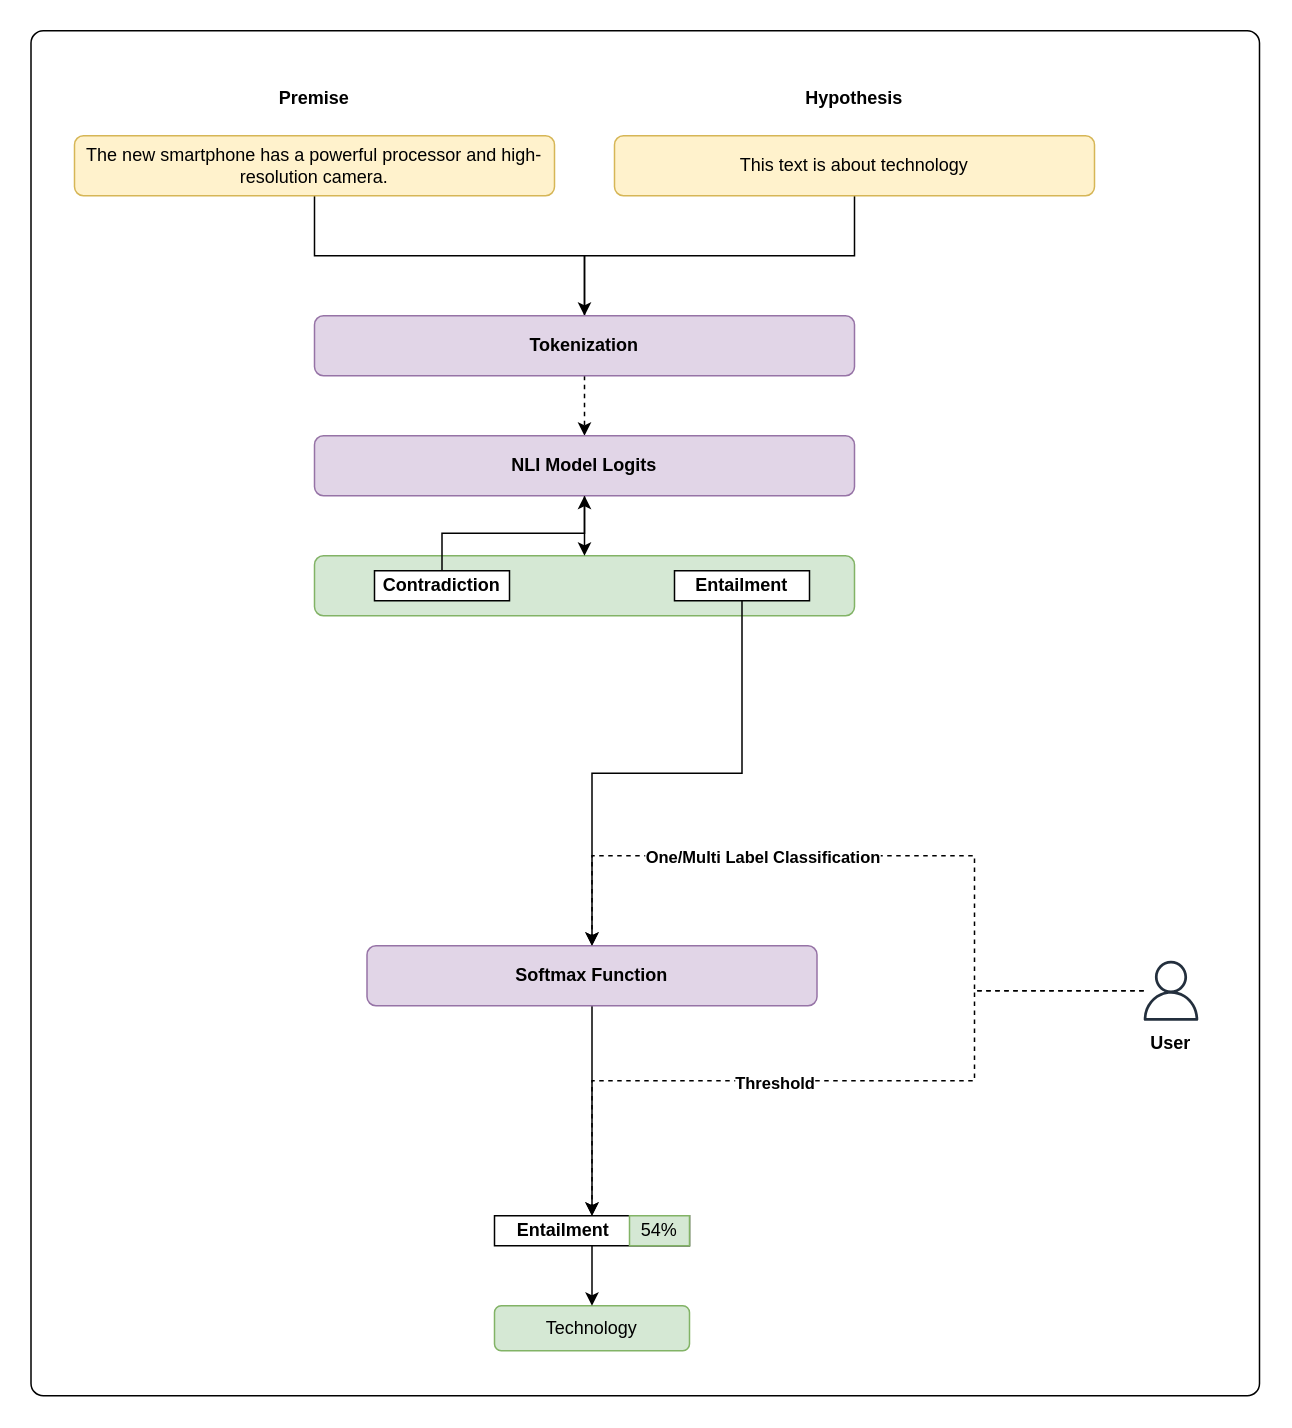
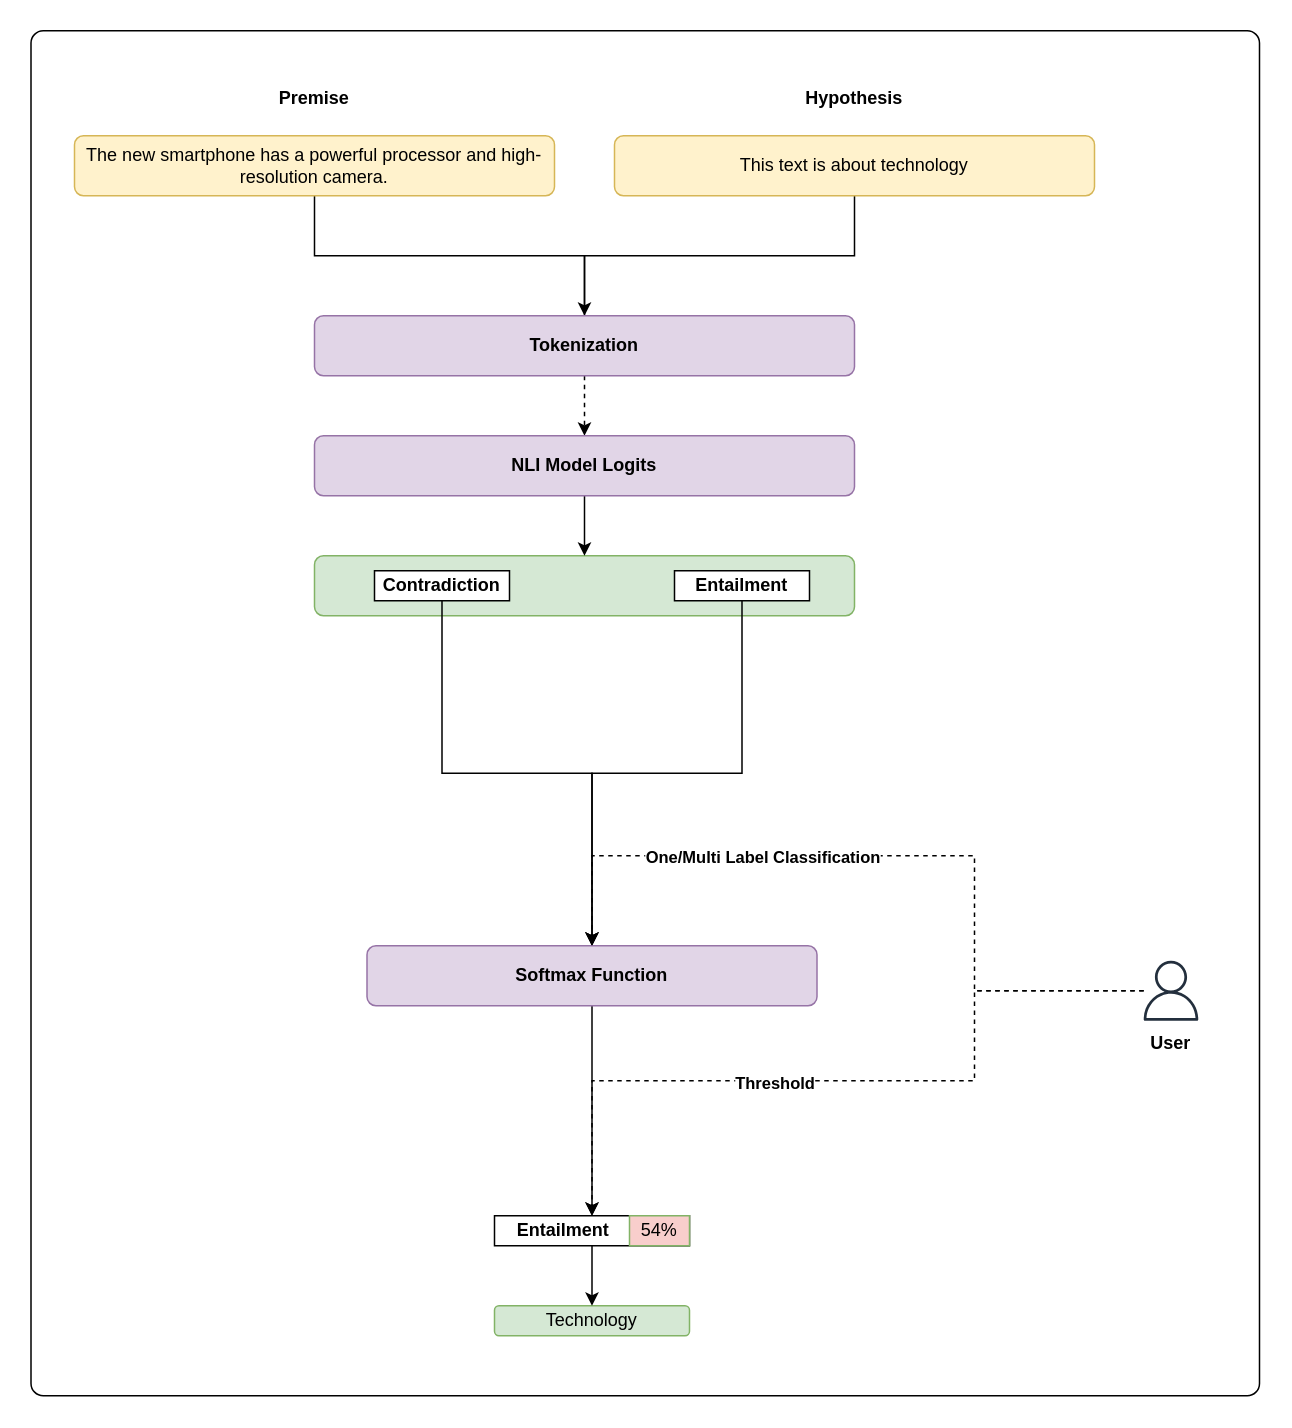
- <mxCell id="14" style="edgeStyle=orthogonalEdgeStyle;rounded=0;orthogonalLoop=1;jettySize=auto;html=1;" edge="1" parent="4" source="15" target="13"><mxGeometry relative="1" as="geometry" /></mxCell>
+ <mxCell id="14" style="edgeStyle=orthogonalEdgeStyle;rounded=0;orthogonalLoop=1;jettySize=auto;html=1;" edge="1" parent="4" source="15" target="19"><mxGeometry relative="1" as="geometry" /></mxCell>
- <mxCell id="29" value="54%" style="rounded=0;whiteSpace=wrap;html=1;container=0;fillColor=#d5e8d4;strokeColor=#82b366;" vertex="1" parent="27"><mxGeometry x="90" width="40" height="20" as="geometry" /></mxCell>
+ <mxCell id="29" value="54%" style="rounded=0;whiteSpace=wrap;html=1;container=0;fillColor=#f8cecc;strokeColor=#82b366;" vertex="1" parent="27"><mxGeometry x="90" width="40" height="20" as="geometry" /></mxCell>
- <mxCell id="30" value="Technology" style="rounded=1;whiteSpace=wrap;html=1;fillColor=#d5e8d4;strokeColor=#82b366;" vertex="1" parent="4"><mxGeometry x="280" y="820" width="130" height="30" as="geometry" /></mxCell>
+ <mxCell id="30" value="Technology" style="rounded=1;whiteSpace=wrap;html=1;fillColor=#d5e8d4;strokeColor=#82b366;" vertex="1" parent="4"><mxGeometry x="280" y="820" width="130" height="20" as="geometry" /></mxCell>
